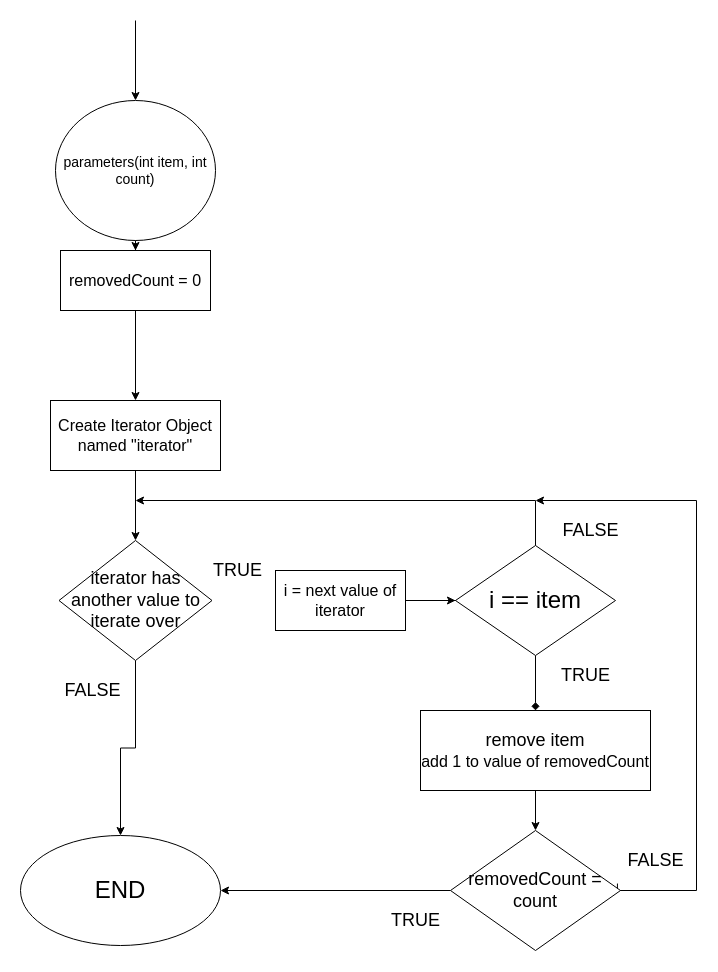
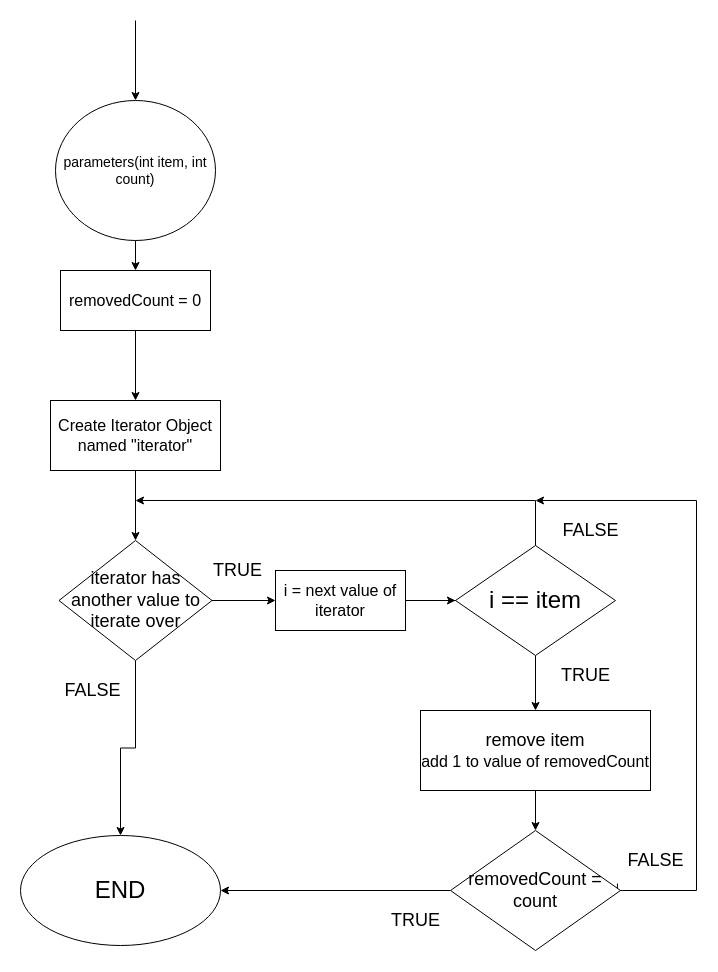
- <mxCell id="7" value="&lt;font style=&quot;font-size: 16px;&quot;&gt;removedCount = 0&lt;/font&gt;" style="whiteSpace=wrap;html=1;" vertex="1" parent="1"><mxGeometry x="60" y="250" width="150" height="60" as="geometry" /></mxCell>
+ <mxCell id="7" value="&lt;font style=&quot;font-size: 16px;&quot;&gt;removedCount = 0&lt;/font&gt;" style="whiteSpace=wrap;html=1;" vertex="1" parent="1"><mxGeometry x="60" y="270" width="150" height="60" as="geometry" /></mxCell>
+ <mxCell id="10" value="" style="edgeStyle=orthogonalEdgeStyle;rounded=0;orthogonalLoop=1;jettySize=auto;html=1;" edge="1" parent="1" source="12" target="15"><mxGeometry relative="1" as="geometry" /></mxCell>
- <mxCell id="16" value="" style="edgeStyle=orthogonalEdgeStyle;rounded=0;orthogonalLoop=1;jettySize=auto;html=1;endArrow=diamond;" edge="1" parent="1" source="17" target="19"><mxGeometry relative="1" as="geometry" /></mxCell>
+ <mxCell id="16" value="" style="edgeStyle=orthogonalEdgeStyle;rounded=0;orthogonalLoop=1;jettySize=auto;html=1;" edge="1" parent="1" source="17" target="19"><mxGeometry relative="1" as="geometry" /></mxCell>
